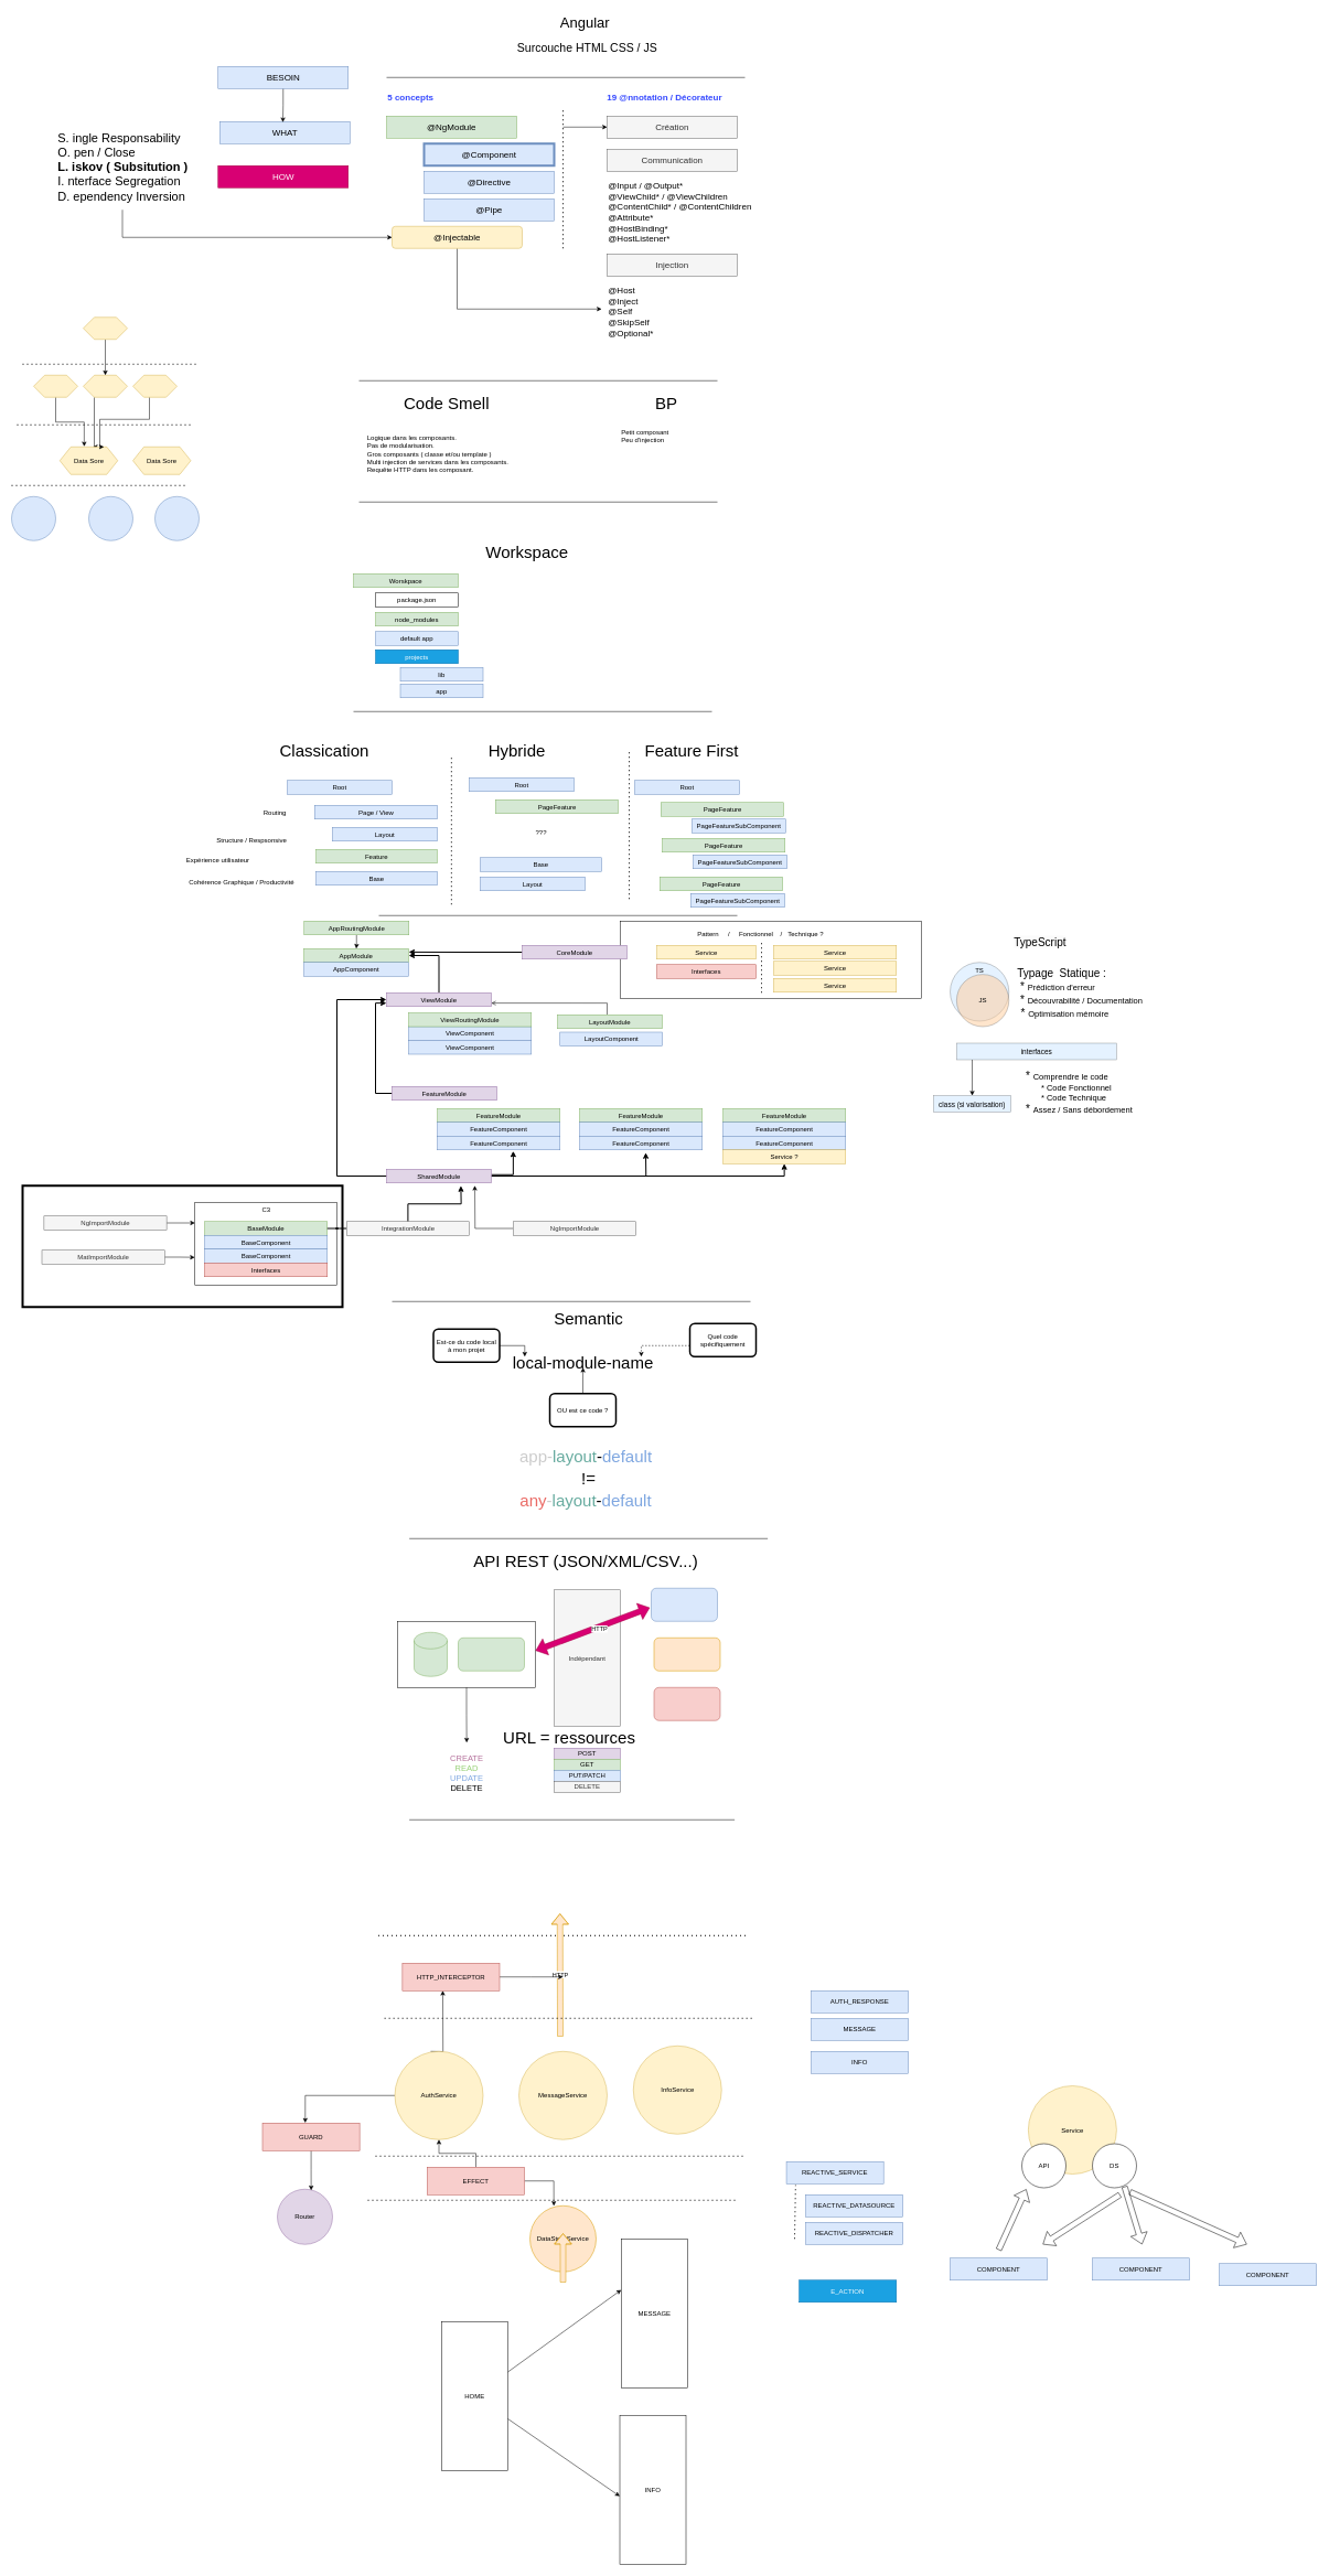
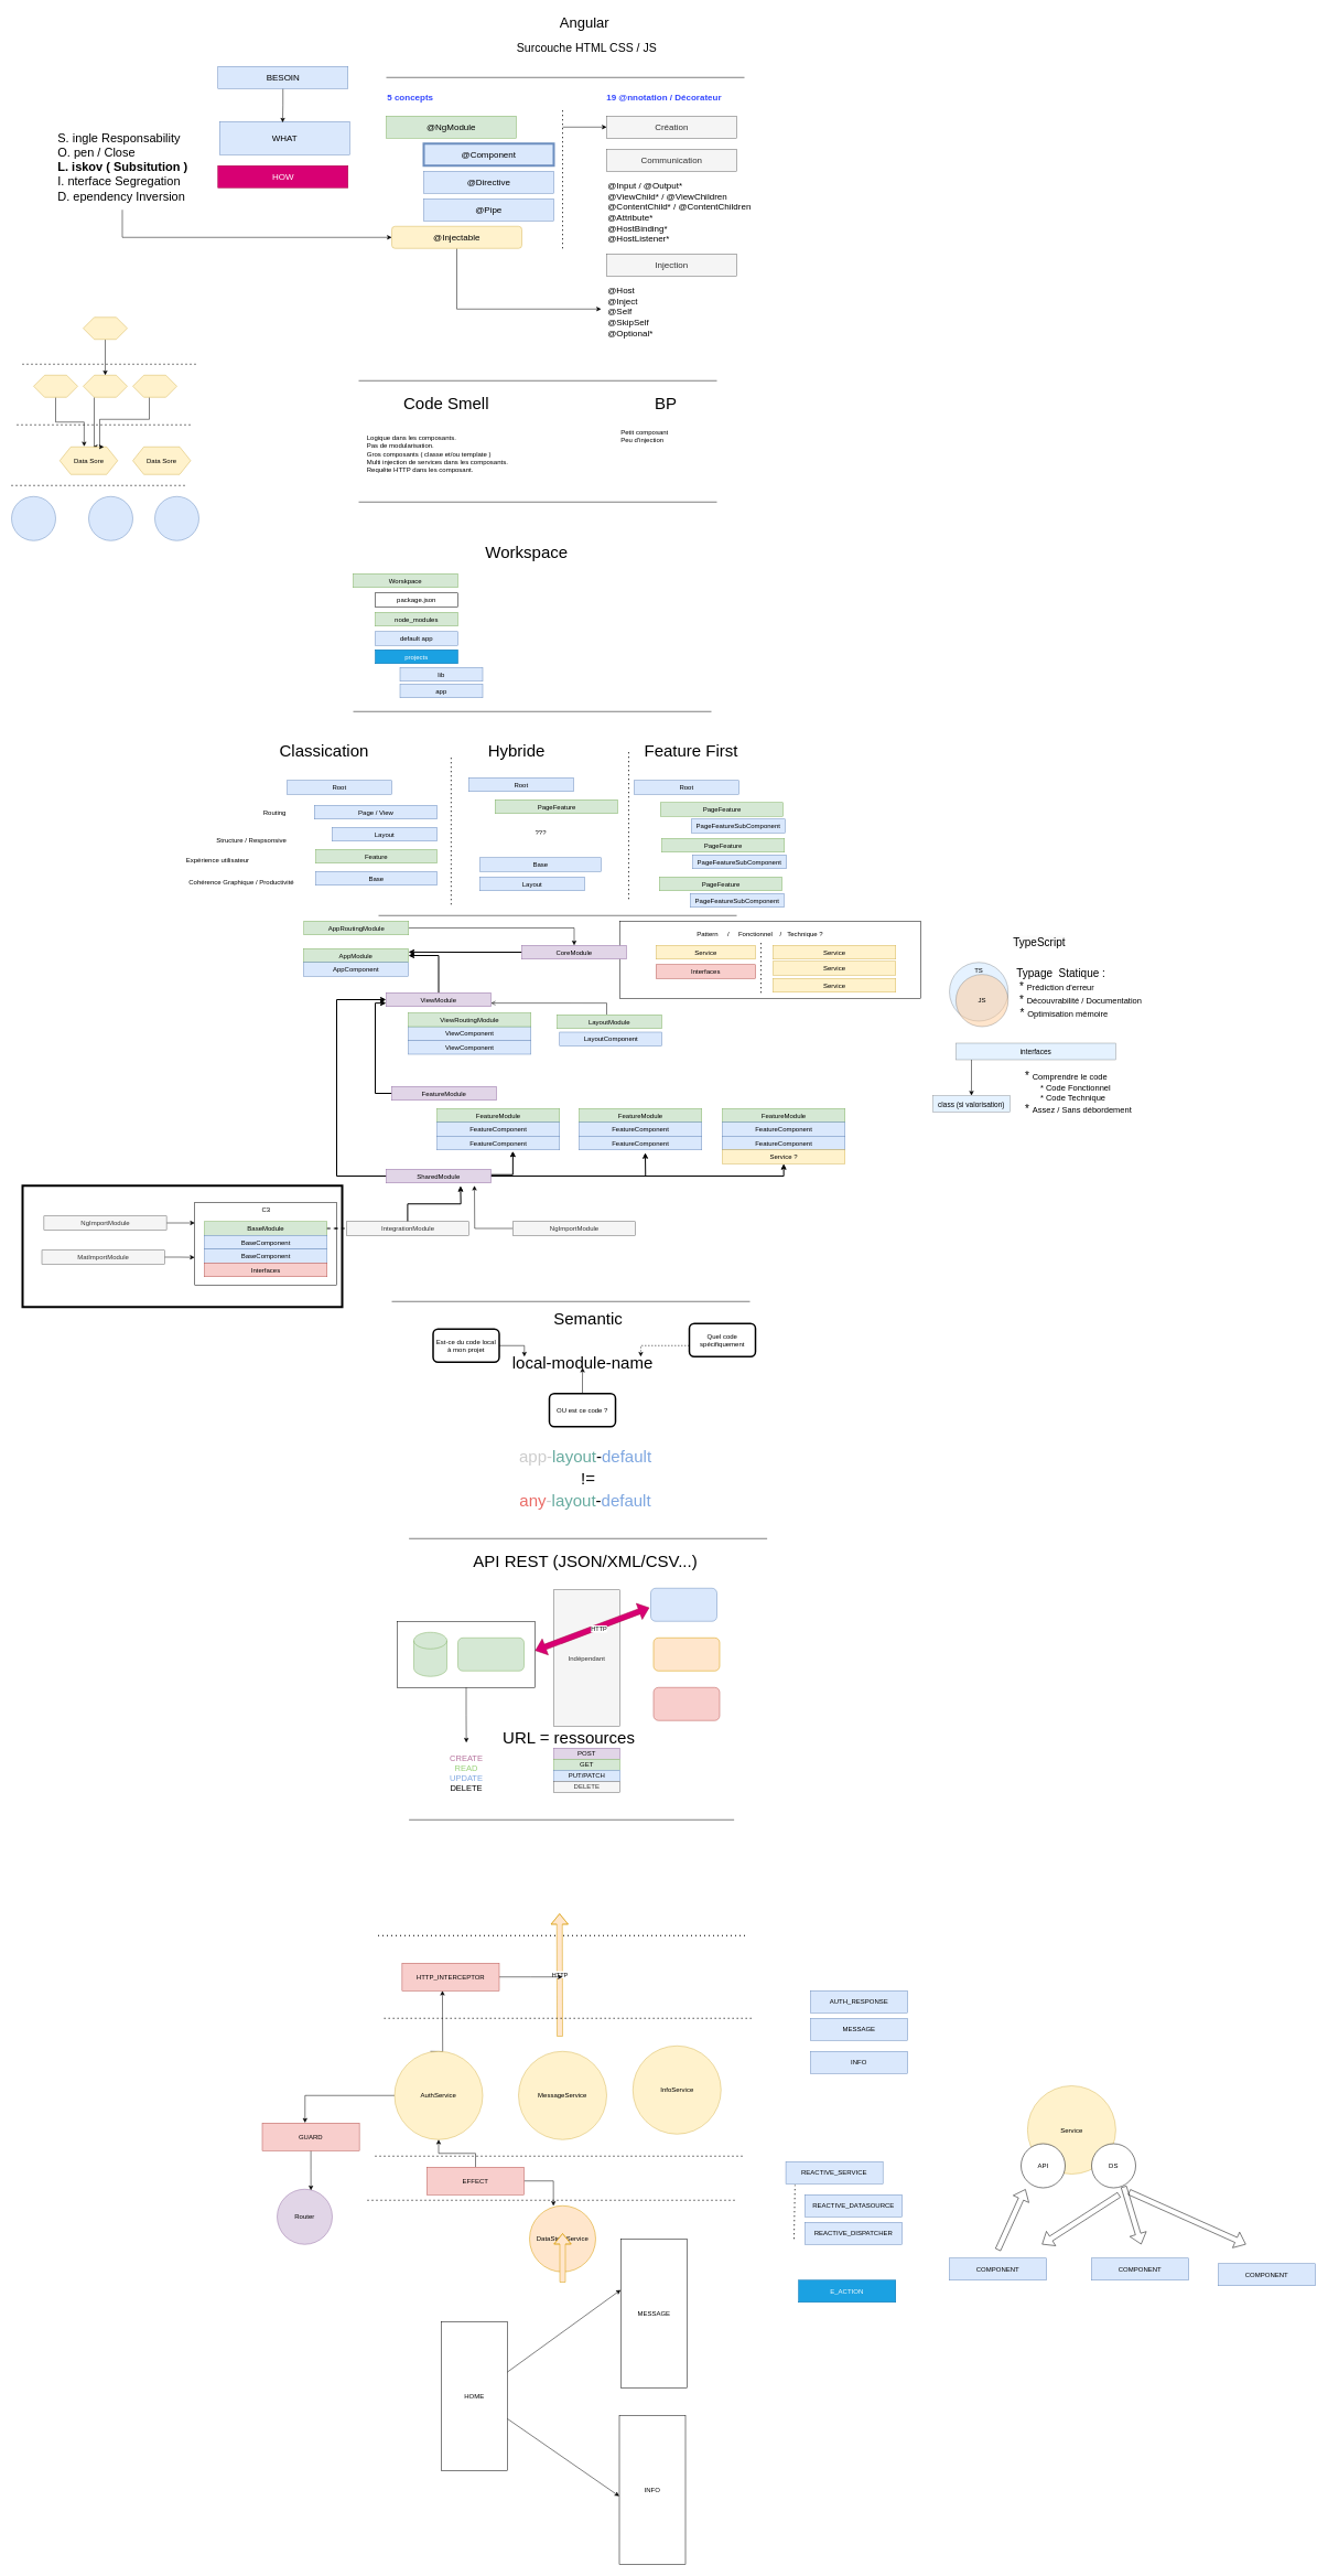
- <mxCell id="124" value="WHAT" style="rounded=0;whiteSpace=wrap;html=1;strokeWidth=1;fontSize=16;fillColor=#dae8fc;strokeColor=#6c8ebf;" parent="1" vertex="1"><mxGeometry x="397.5" y="220" width="236" height="40" as="geometry" /></mxCell>
+ <mxCell id="124" value="WHAT" style="rounded=0;whiteSpace=wrap;html=1;strokeWidth=1;fontSize=16;fillColor=#dae8fc;strokeColor=#6c8ebf;" parent="1" vertex="1"><mxGeometry x="397.5" y="220" width="236" height="60" as="geometry" /></mxCell>
- <mxCell id="151" style="edgeStyle=orthogonalEdgeStyle;rounded=0;orthogonalLoop=1;jettySize=auto;html=1;" parent="1" source="152" target="63" edge="1"><mxGeometry relative="1" as="geometry" /></mxCell>
+ <mxCell id="151" style="edgeStyle=orthogonalEdgeStyle;rounded=0;orthogonalLoop=1;jettySize=auto;html=1;" parent="1" source="152" target="86" edge="1"><mxGeometry relative="1" as="geometry" /></mxCell>
- <mxCell id="153" value="" style="edgeStyle=orthogonalEdgeStyle;rounded=0;orthogonalLoop=1;jettySize=auto;html=1;strokeWidth=2;endArrow=none;" parent="1" source="88" target="154" edge="1"><mxGeometry relative="1" as="geometry"><mxPoint x="834.75" y="2150" as="targetPoint" /><mxPoint x="593" y="2228" as="sourcePoint" /></mxGeometry></mxCell>
+ <mxCell id="153" value="" style="edgeStyle=orthogonalEdgeStyle;rounded=0;orthogonalLoop=1;jettySize=auto;html=1;strokeWidth=2;endArrow=none;dashed=1;" parent="1" source="88" target="154" edge="1"><mxGeometry relative="1" as="geometry"><mxPoint x="834.75" y="2150" as="targetPoint" /><mxPoint x="593" y="2228" as="sourcePoint" /></mxGeometry></mxCell>
